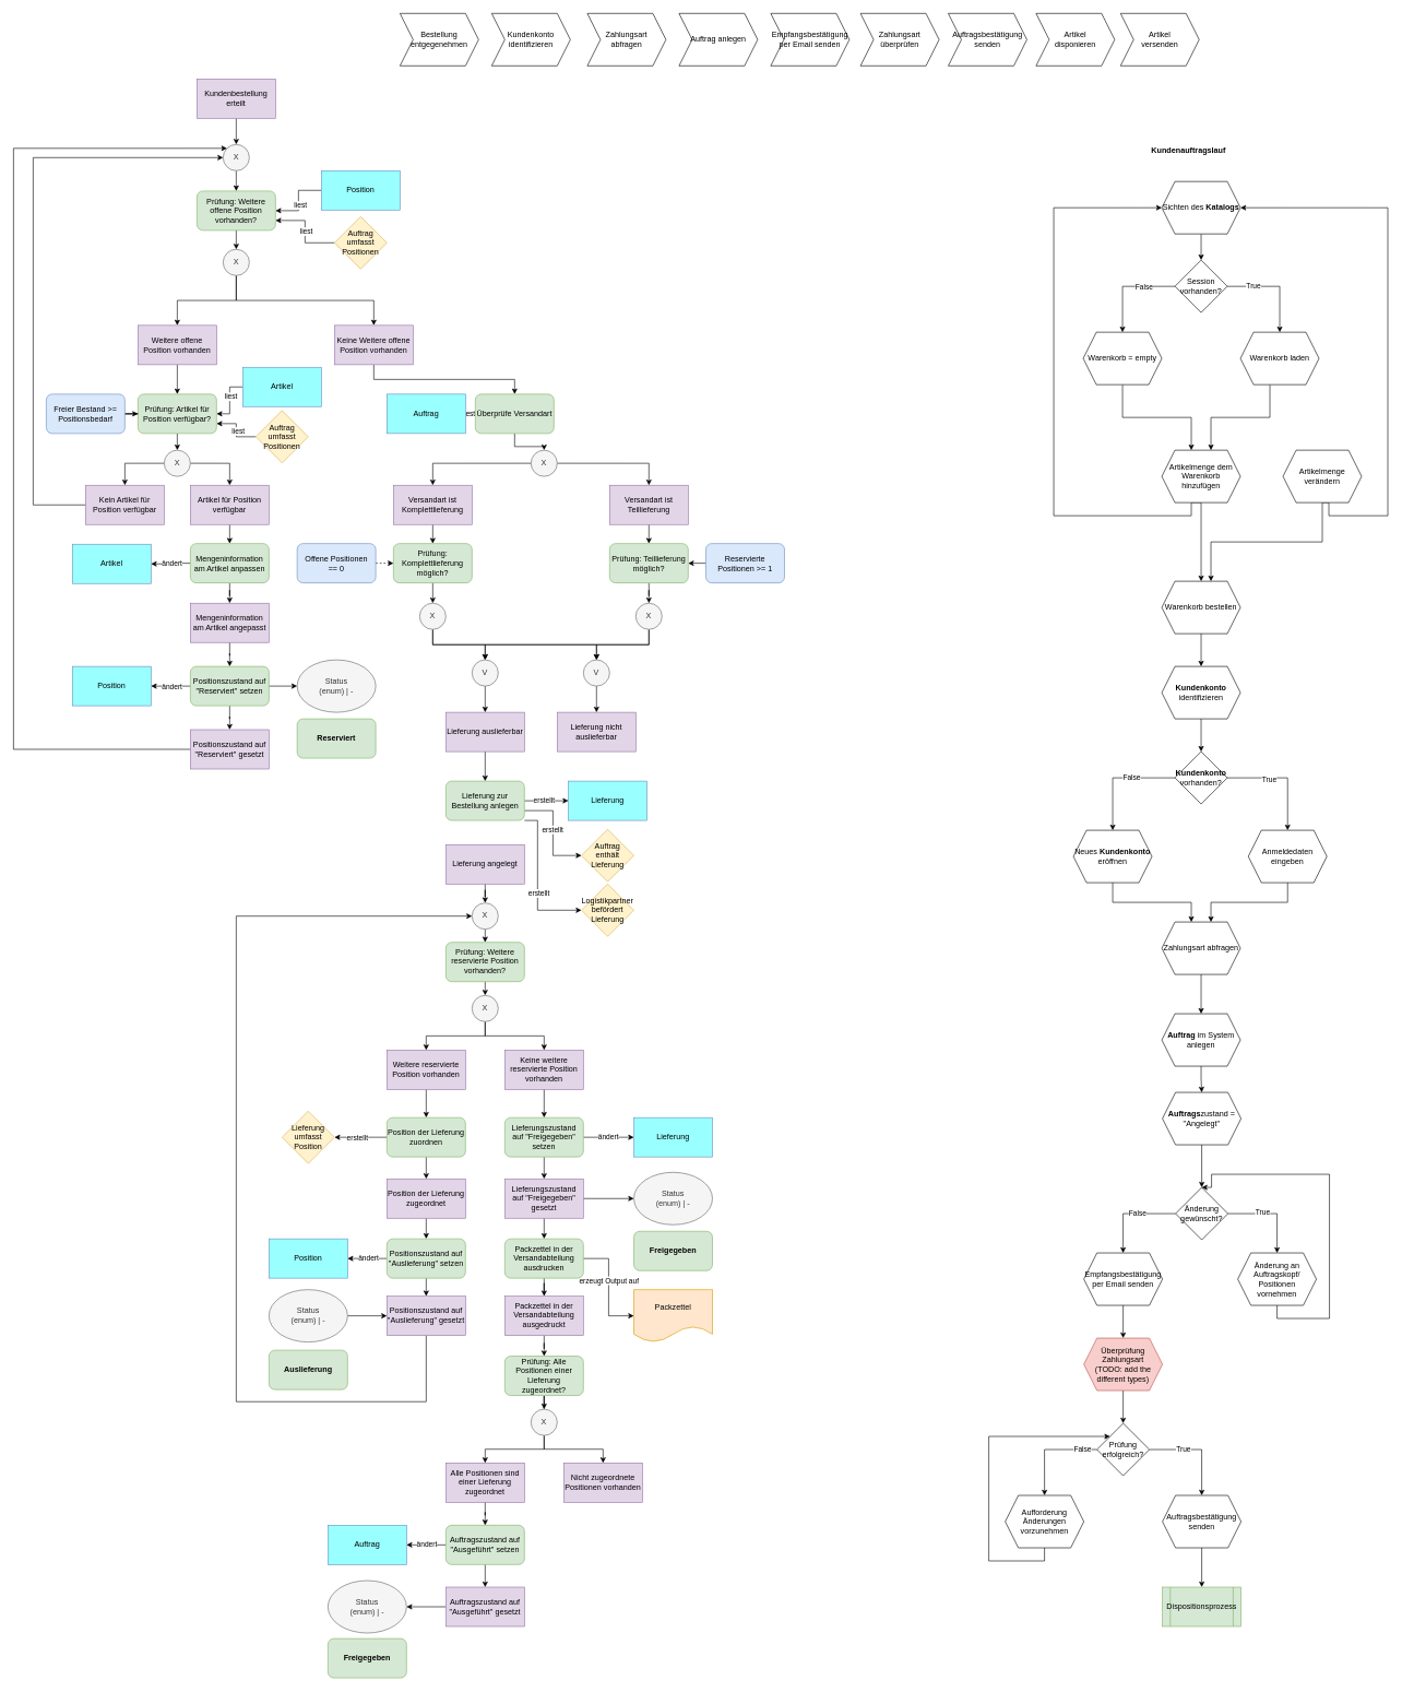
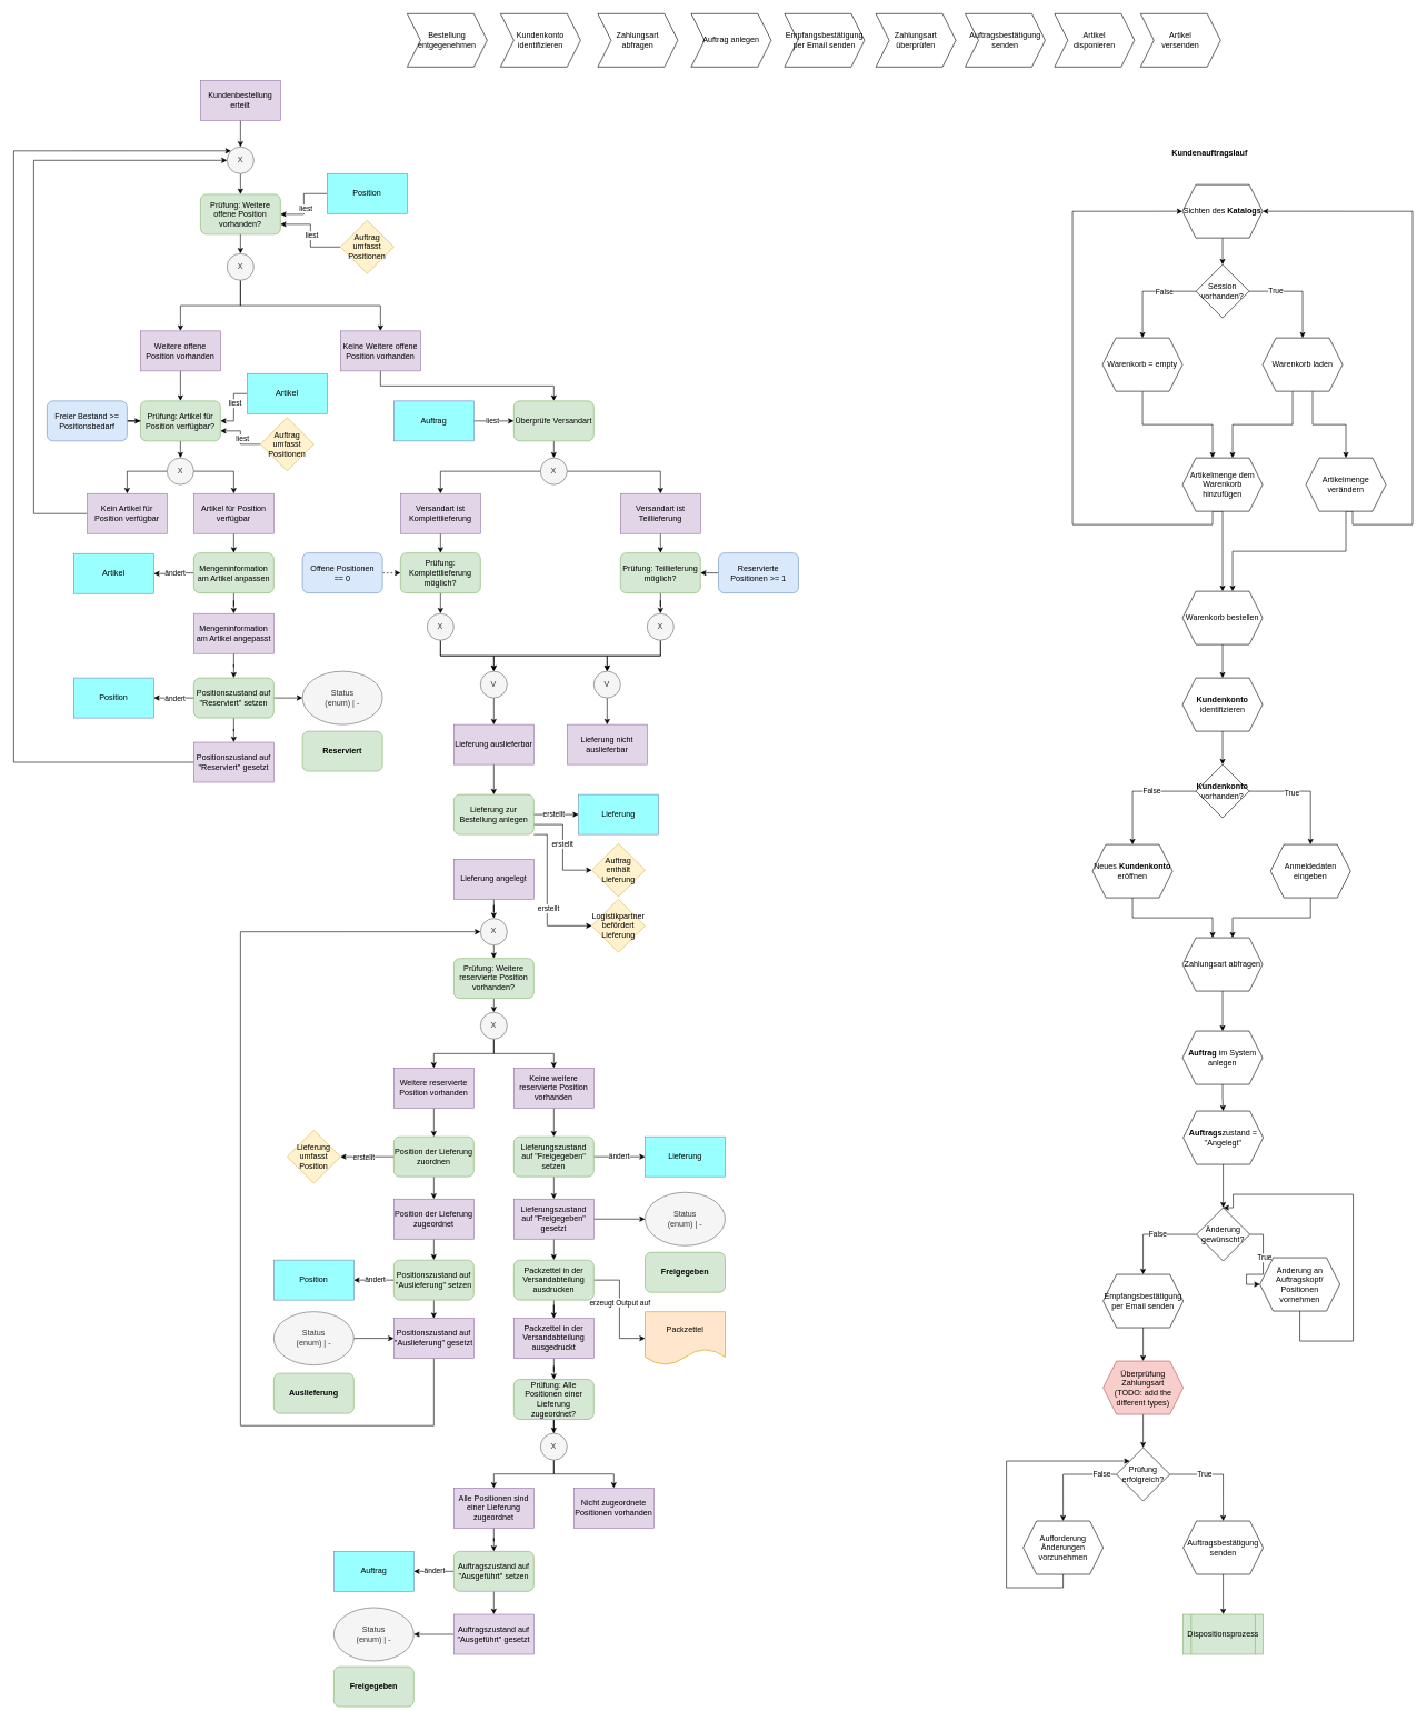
- <mxCell id="104" value="&lt;span style=&quot;font-weight: normal&quot;&gt;Überprüfe Versandart&lt;/span&gt;" style="rounded=1;whiteSpace=wrap;html=1;fillColor=#d5e8d4;strokeColor=#82b366;fontStyle=1" vertex="1" parent="1"><mxGeometry x="725" y="601" width="120" height="60" as="geometry" /></mxCell>
+ <mxCell id="104" value="&lt;span style=&quot;font-weight: normal&quot;&gt;Überprüfe Versandart&lt;/span&gt;" style="rounded=1;whiteSpace=wrap;html=1;fillColor=#d5e8d4;strokeColor=#82b366;fontStyle=1" vertex="1" parent="1"><mxGeometry x="770" y="601" width="120" height="60" as="geometry" /></mxCell>
+ <mxCell id="16" style="edgeStyle=orthogonalEdgeStyle;rounded=0;orthogonalLoop=1;jettySize=auto;html=1;exitX=0.625;exitY=1;exitDx=0;exitDy=0;entryX=0.5;entryY=0;entryDx=0;entryDy=0;" edge="1" parent="1" source="17" target="20"><mxGeometry relative="1" as="geometry" /></mxCell>
- <mxCell id="44" value="Änderung an Auftragskopf/ Positionen vornehmen" style="shape=hexagon;perimeter=hexagonPerimeter2;whiteSpace=wrap;html=1;fixedSize=1;" vertex="1" parent="1"><mxGeometry x="1888.94" y="1911.5" width="120" height="80" as="geometry" /></mxCell>
+ <mxCell id="44" value="Änderung an Auftragskopf/ Positionen vornehmen" style="shape=hexagon;perimeter=hexagonPerimeter2;whiteSpace=wrap;html=1;fixedSize=1;" vertex="1" parent="1"><mxGeometry x="1888.94" y="1886.5" width="120" height="80" as="geometry" /></mxCell>
